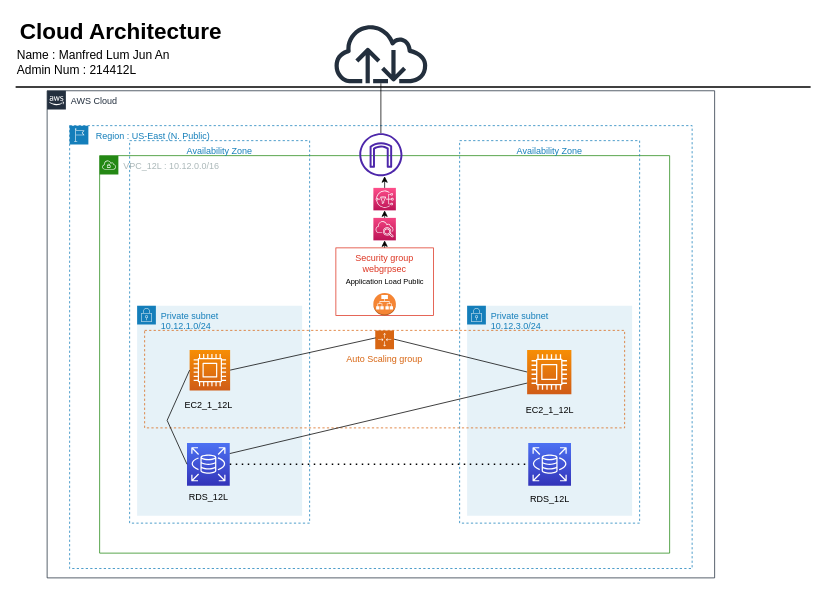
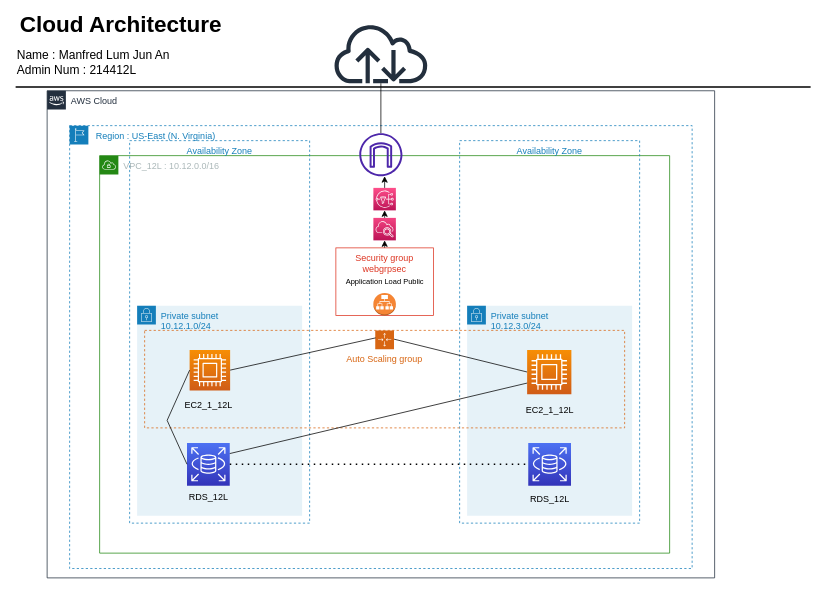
- <mxCell id="32" value="Cloud Architecture" style="text;html=1;resizable=0;points=[];autosize=1;align=left;verticalAlign=top;spacingTop=-4;fontSize=30;fontStyle=1" parent="1" vertex="1"><mxGeometry x="23.5" y="20.5" width="290" height="40" as="geometry" /></mxCell>
+ <mxCell id="32" value="Cloud Architecture" style="text;html=1;resizable=0;points=[];autosize=1;align=left;verticalAlign=top;spacingTop=-4;fontSize=30;fontStyle=1" parent="1" vertex="1"><mxGeometry x="23.5" y="10.5" width="290" height="40" as="geometry" /></mxCell>
- <mxCell id="3" value="&amp;nbsp;Region : US-East (N. Public)" style="points=[[0,0],[0.25,0],[0.5,0],[0.75,0],[1,0],[1,0.25],[1,0.5],[1,0.75],[1,1],[0.75,1],[0.5,1],[0.25,1],[0,1],[0,0.75],[0,0.5],[0,0.25]];outlineConnect=0;gradientColor=none;html=1;whiteSpace=wrap;fontSize=12;fontStyle=0;container=1;pointerEvents=0;collapsible=0;recursiveResize=0;shape=mxgraph.aws4.group;grIcon=mxgraph.aws4.group_region;strokeColor=#147EBA;fillColor=none;verticalAlign=top;align=left;spacingLeft=30;fontColor=#147EBA;dashed=1;" vertex="1" parent="2"><mxGeometry x="30" y="46.5" width="830" height="590.5" as="geometry" /></mxCell>
+ <mxCell id="3" value="&amp;nbsp;Region : US-East (N. Virginia)" style="points=[[0,0],[0.25,0],[0.5,0],[0.75,0],[1,0],[1,0.25],[1,0.5],[1,0.75],[1,1],[0.75,1],[0.5,1],[0.25,1],[0,1],[0,0.75],[0,0.5],[0,0.25]];outlineConnect=0;gradientColor=none;html=1;whiteSpace=wrap;fontSize=12;fontStyle=0;container=1;pointerEvents=0;collapsible=0;recursiveResize=0;shape=mxgraph.aws4.group;grIcon=mxgraph.aws4.group_region;strokeColor=#147EBA;fillColor=none;verticalAlign=top;align=left;spacingLeft=30;fontColor=#147EBA;dashed=1;" vertex="1" parent="2"><mxGeometry x="30" y="46.5" width="830" height="590.5" as="geometry" /></mxCell>
